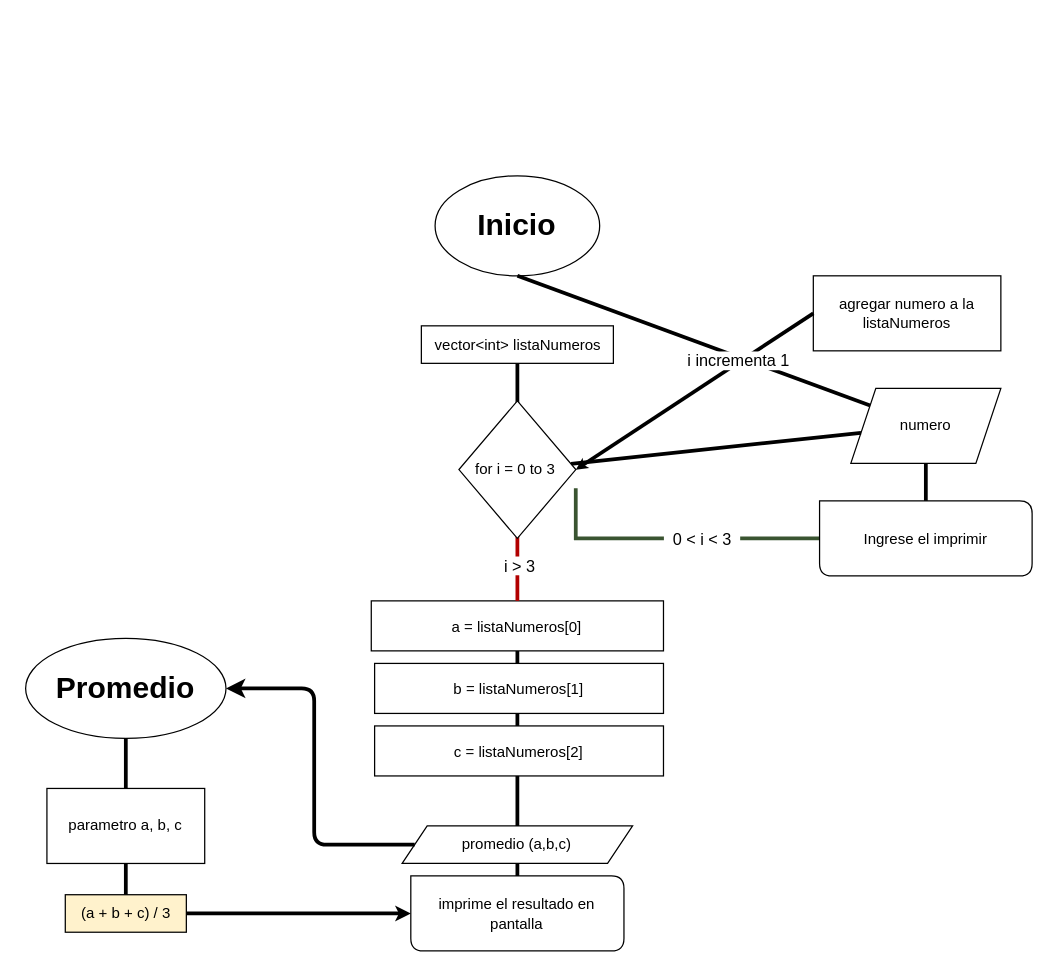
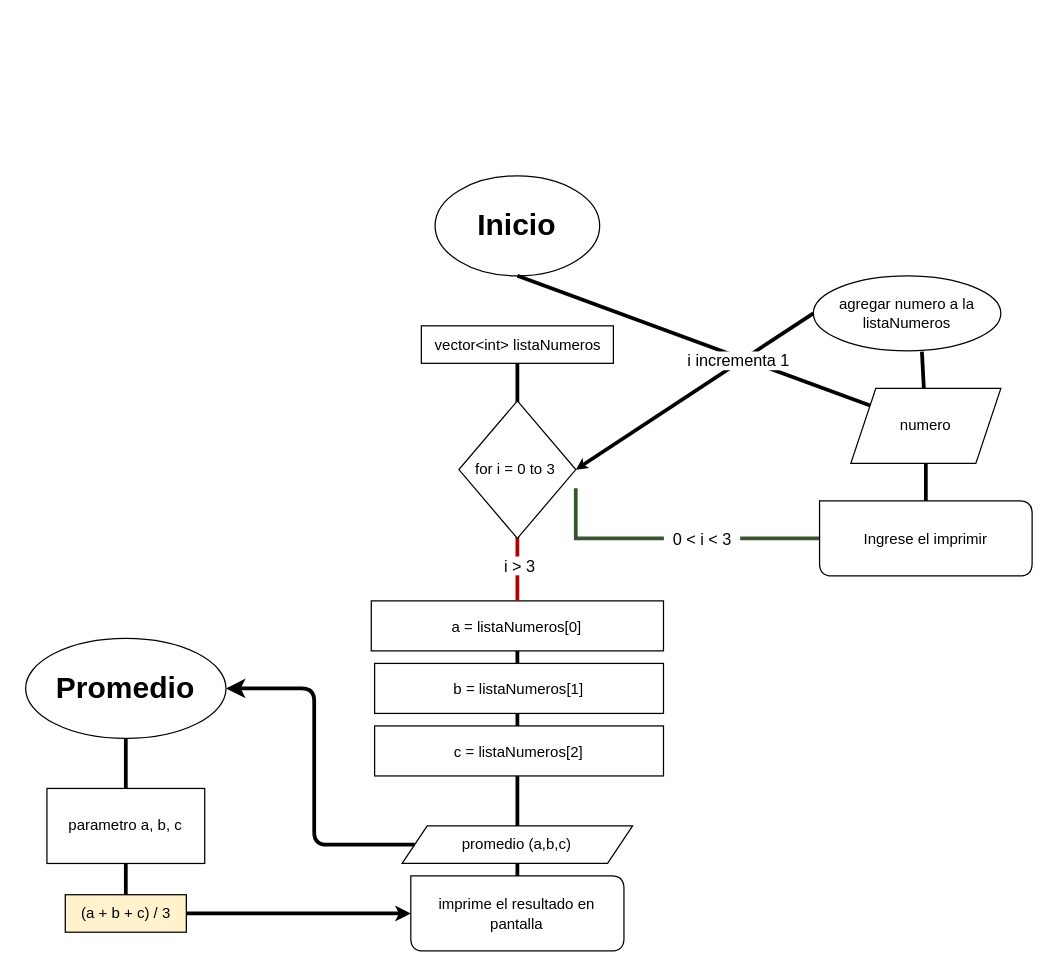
- <mxCell id="9" value="agregar numero a la listaNumeros" style="whiteSpace=wrap;html=1;" parent="3" vertex="1"><mxGeometry x="390" width="150" height="60" as="geometry" /></mxCell>
+ <mxCell id="9" value="agregar numero a la listaNumeros" style="ellipse;whiteSpace=wrap;html=1;" parent="3" vertex="1"><mxGeometry x="390" width="150" height="60" as="geometry" /></mxCell>
- <mxCell id="10" value="" style="edgeStyle=none;html=1;strokeWidth=3;fontSize=13;endArrow=none;endFill=0;" parent="3" source="7" target="30" edge="1"><mxGeometry relative="1" as="geometry" /></mxCell>
+ <mxCell id="10" value="" style="edgeStyle=none;html=1;strokeWidth=3;fontSize=13;endArrow=none;endFill=0;entryX=0.579;entryY=1.01;entryDx=0;entryDy=0;entryPerimeter=0;" parent="3" source="7" target="9" edge="1"><mxGeometry relative="1" as="geometry" /></mxCell>
